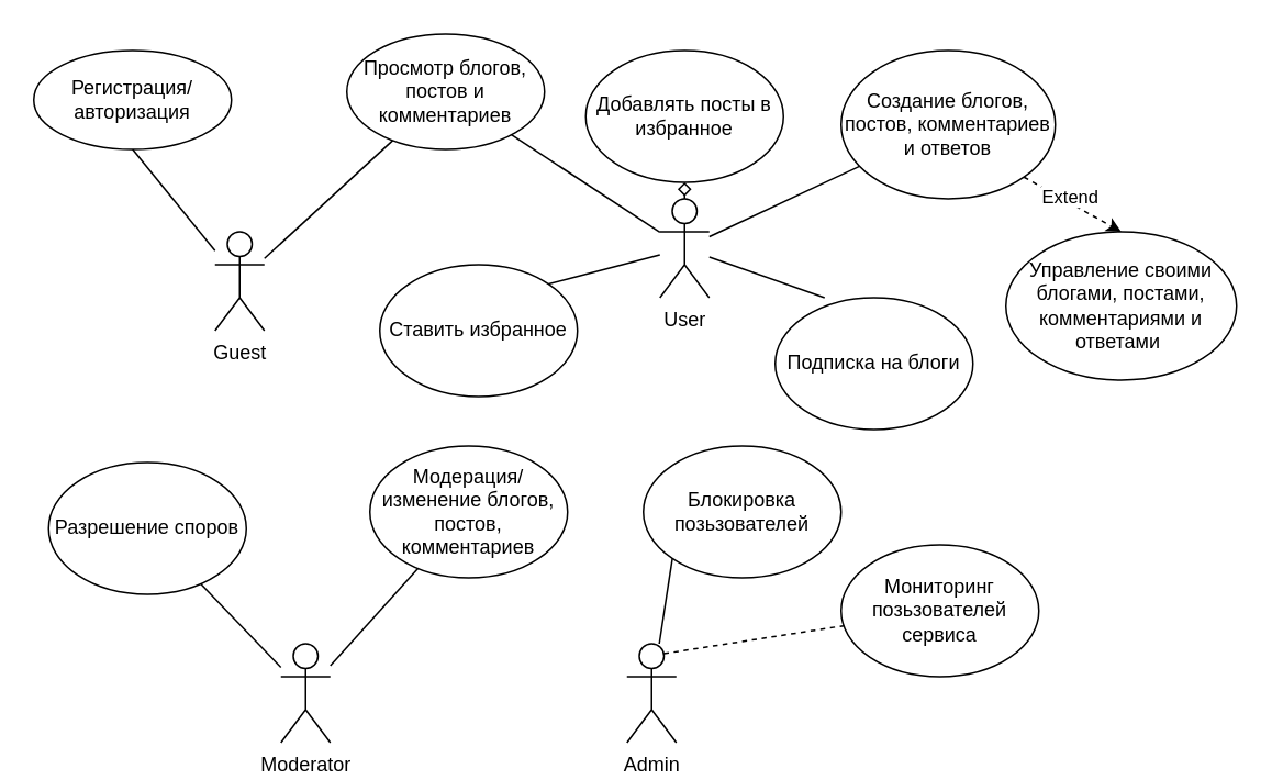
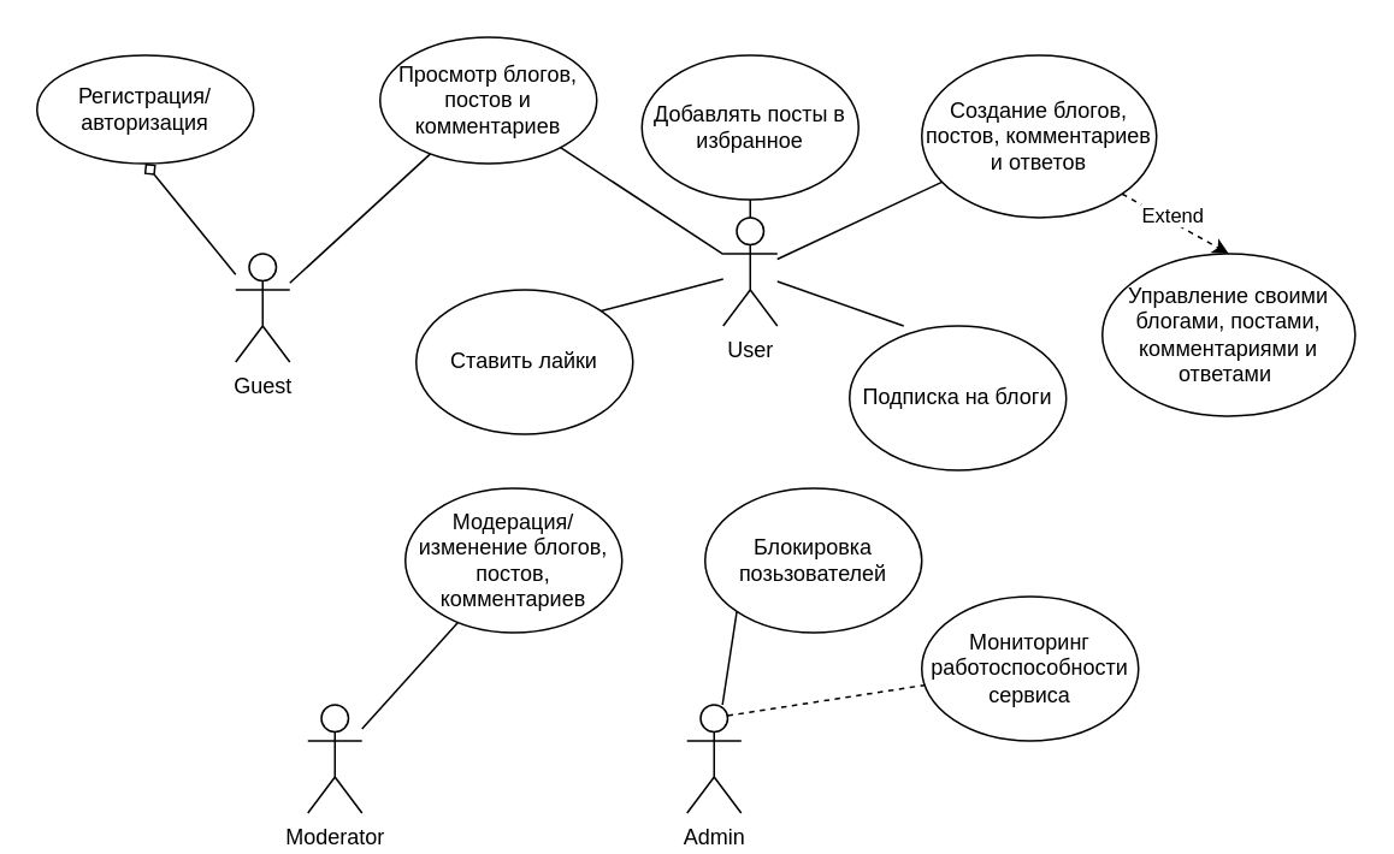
- <mxCell id="2" style="rounded=0;orthogonalLoop=1;jettySize=auto;html=1;entryX=0.5;entryY=1;entryDx=0;entryDy=0;endArrow=none;endFill=0;" parent="1" source="4" target="14" edge="1"><mxGeometry relative="1" as="geometry" /></mxCell>
+ <mxCell id="2" style="rounded=0;orthogonalLoop=1;jettySize=auto;html=1;entryX=0.5;entryY=1;entryDx=0;entryDy=0;endArrow=diamond;endFill=0;" parent="1" source="4" target="14" edge="1"><mxGeometry relative="1" as="geometry" /></mxCell>
- <mxCell id="6" value="" style="rounded=0;orthogonalLoop=1;jettySize=auto;html=1;endArrow=diamond;endFill=0;" parent="1" source="8" target="24" edge="1"><mxGeometry relative="1" as="geometry" /></mxCell>
+ <mxCell id="6" value="" style="rounded=0;orthogonalLoop=1;jettySize=auto;html=1;endArrow=none;endFill=0;" parent="1" source="8" target="24" edge="1"><mxGeometry relative="1" as="geometry" /></mxCell>
- <mxCell id="23" value="Ставить избранное" style="ellipse;whiteSpace=wrap;html=1;" parent="1" vertex="1"><mxGeometry x="230" y="160" width="120" height="80" as="geometry" /></mxCell>
+ <mxCell id="23" value="Ставить лайки" style="ellipse;whiteSpace=wrap;html=1;" parent="1" vertex="1"><mxGeometry x="230" y="160" width="120" height="80" as="geometry" /></mxCell>
- <mxCell id="26" value="Разрешение споров" style="ellipse;whiteSpace=wrap;html=1;" parent="1" vertex="1"><mxGeometry x="29" y="280" width="120" height="80" as="geometry" /></mxCell>
- <mxCell id="29" value="Мониторинг позьзователей сервиса" style="ellipse;whiteSpace=wrap;html=1;" vertex="1" parent="1"><mxGeometry x="510" y="330" width="120" height="80" as="geometry" /></mxCell>
+ <mxCell id="29" value="Мониторинг работоспособности сервиса" style="ellipse;whiteSpace=wrap;html=1;" vertex="1" parent="1"><mxGeometry x="510" y="330" width="120" height="80" as="geometry" /></mxCell>
- <mxCell id="27" style="rounded=0;orthogonalLoop=1;jettySize=auto;html=1;endArrow=none;endFill=0;" parent="1" source="10" target="26" edge="1"><mxGeometry relative="1" as="geometry" /></mxCell>
